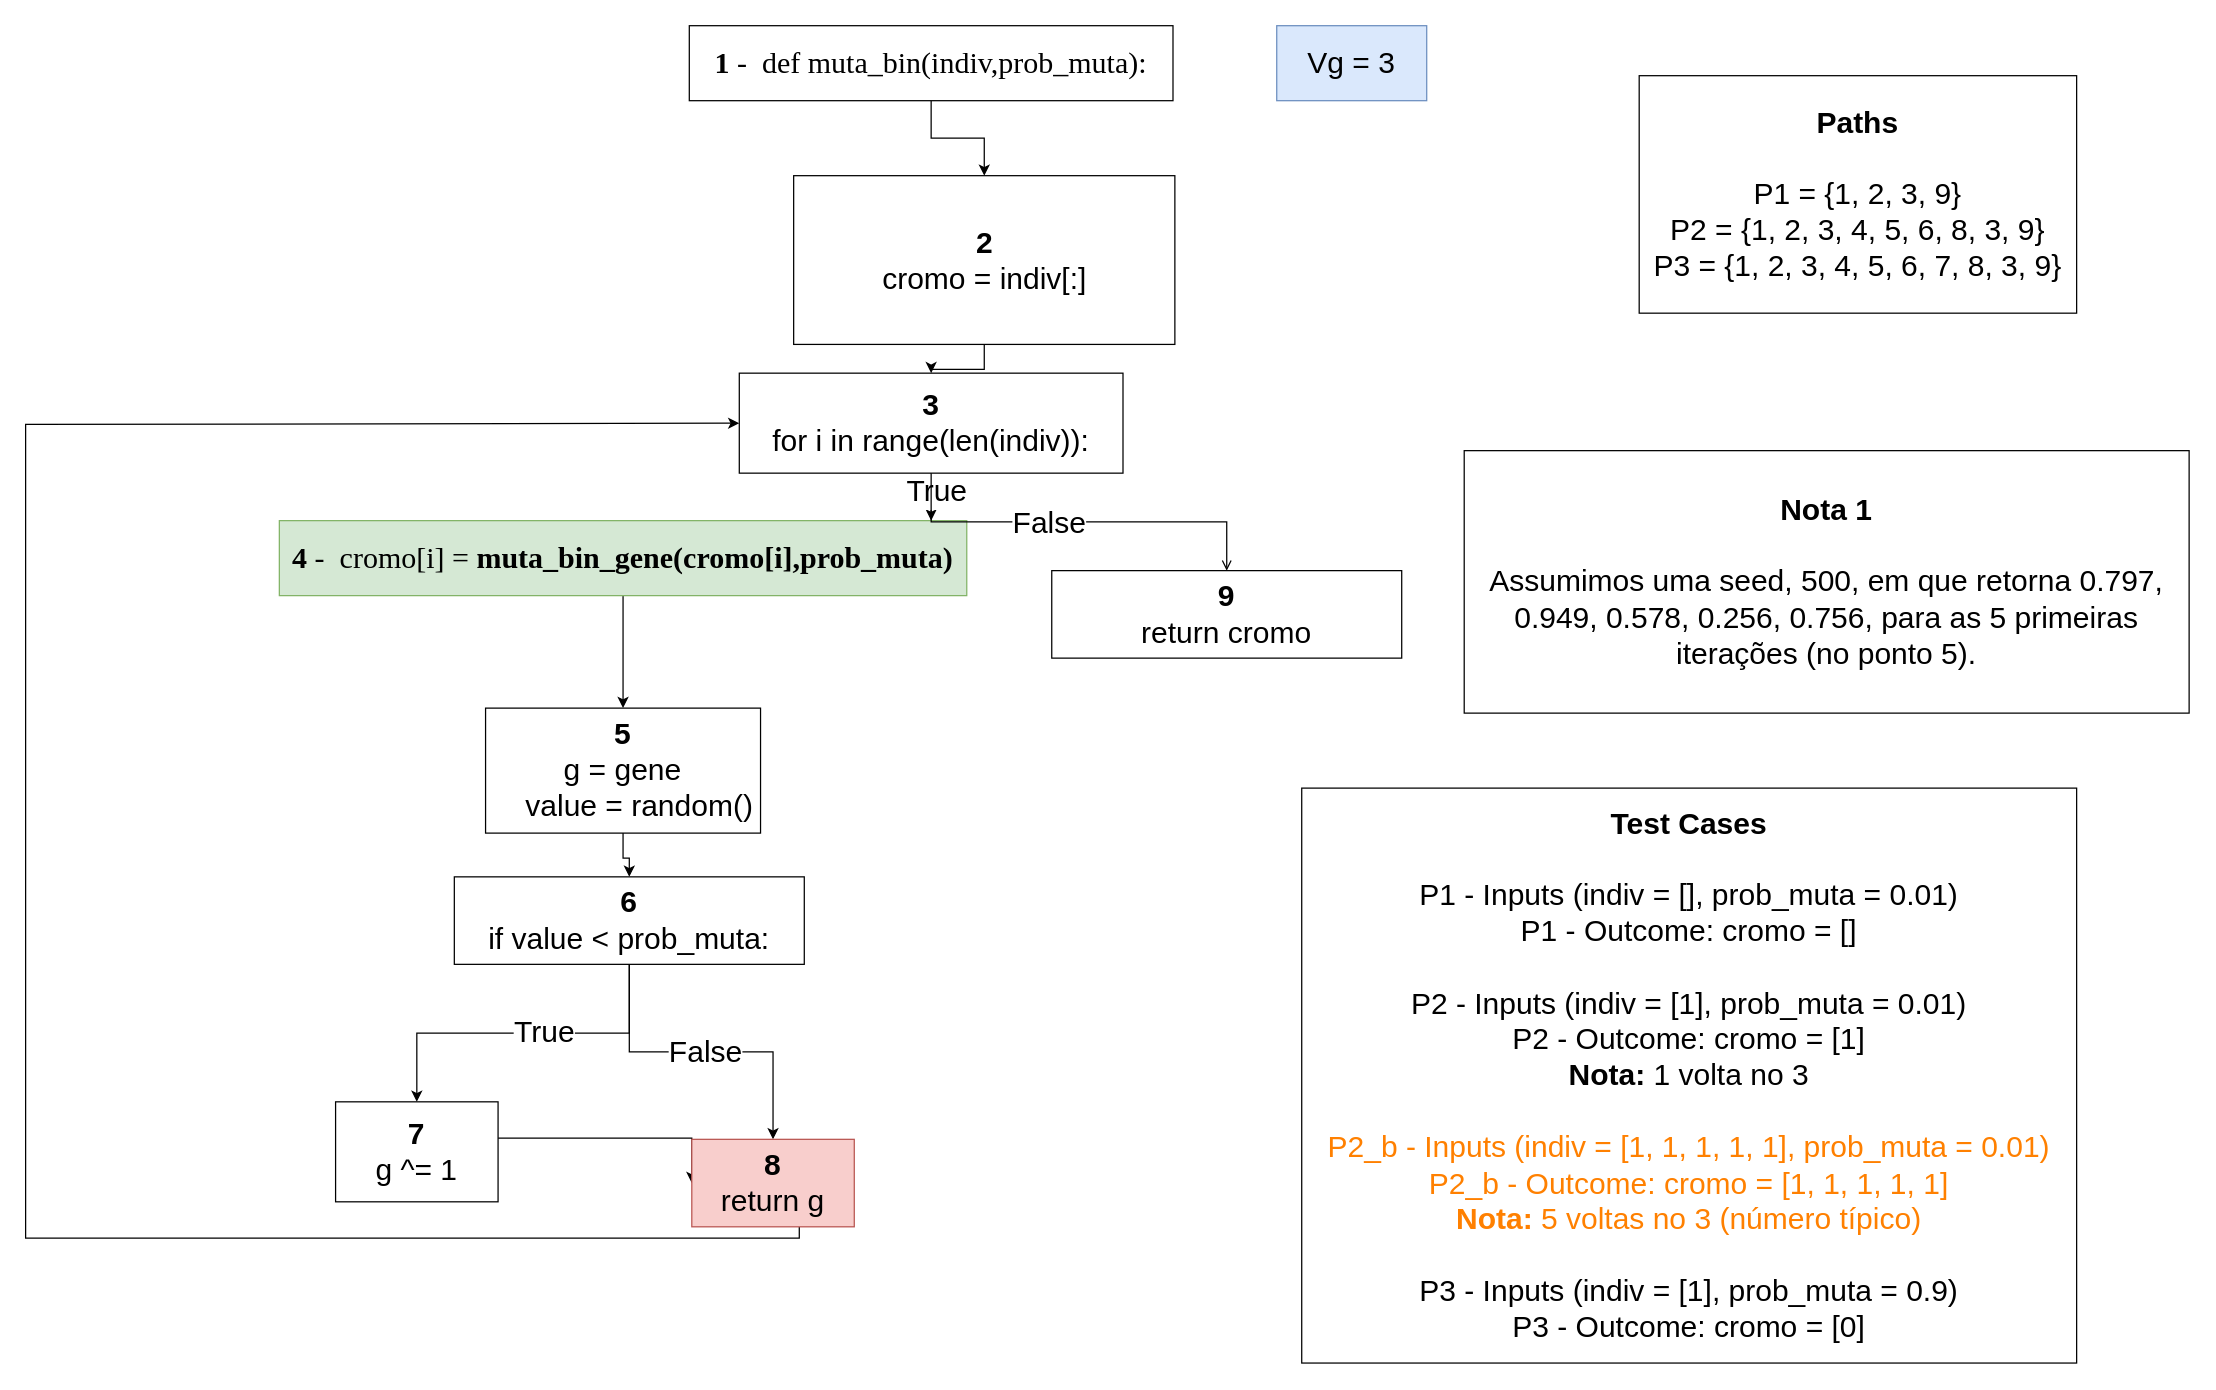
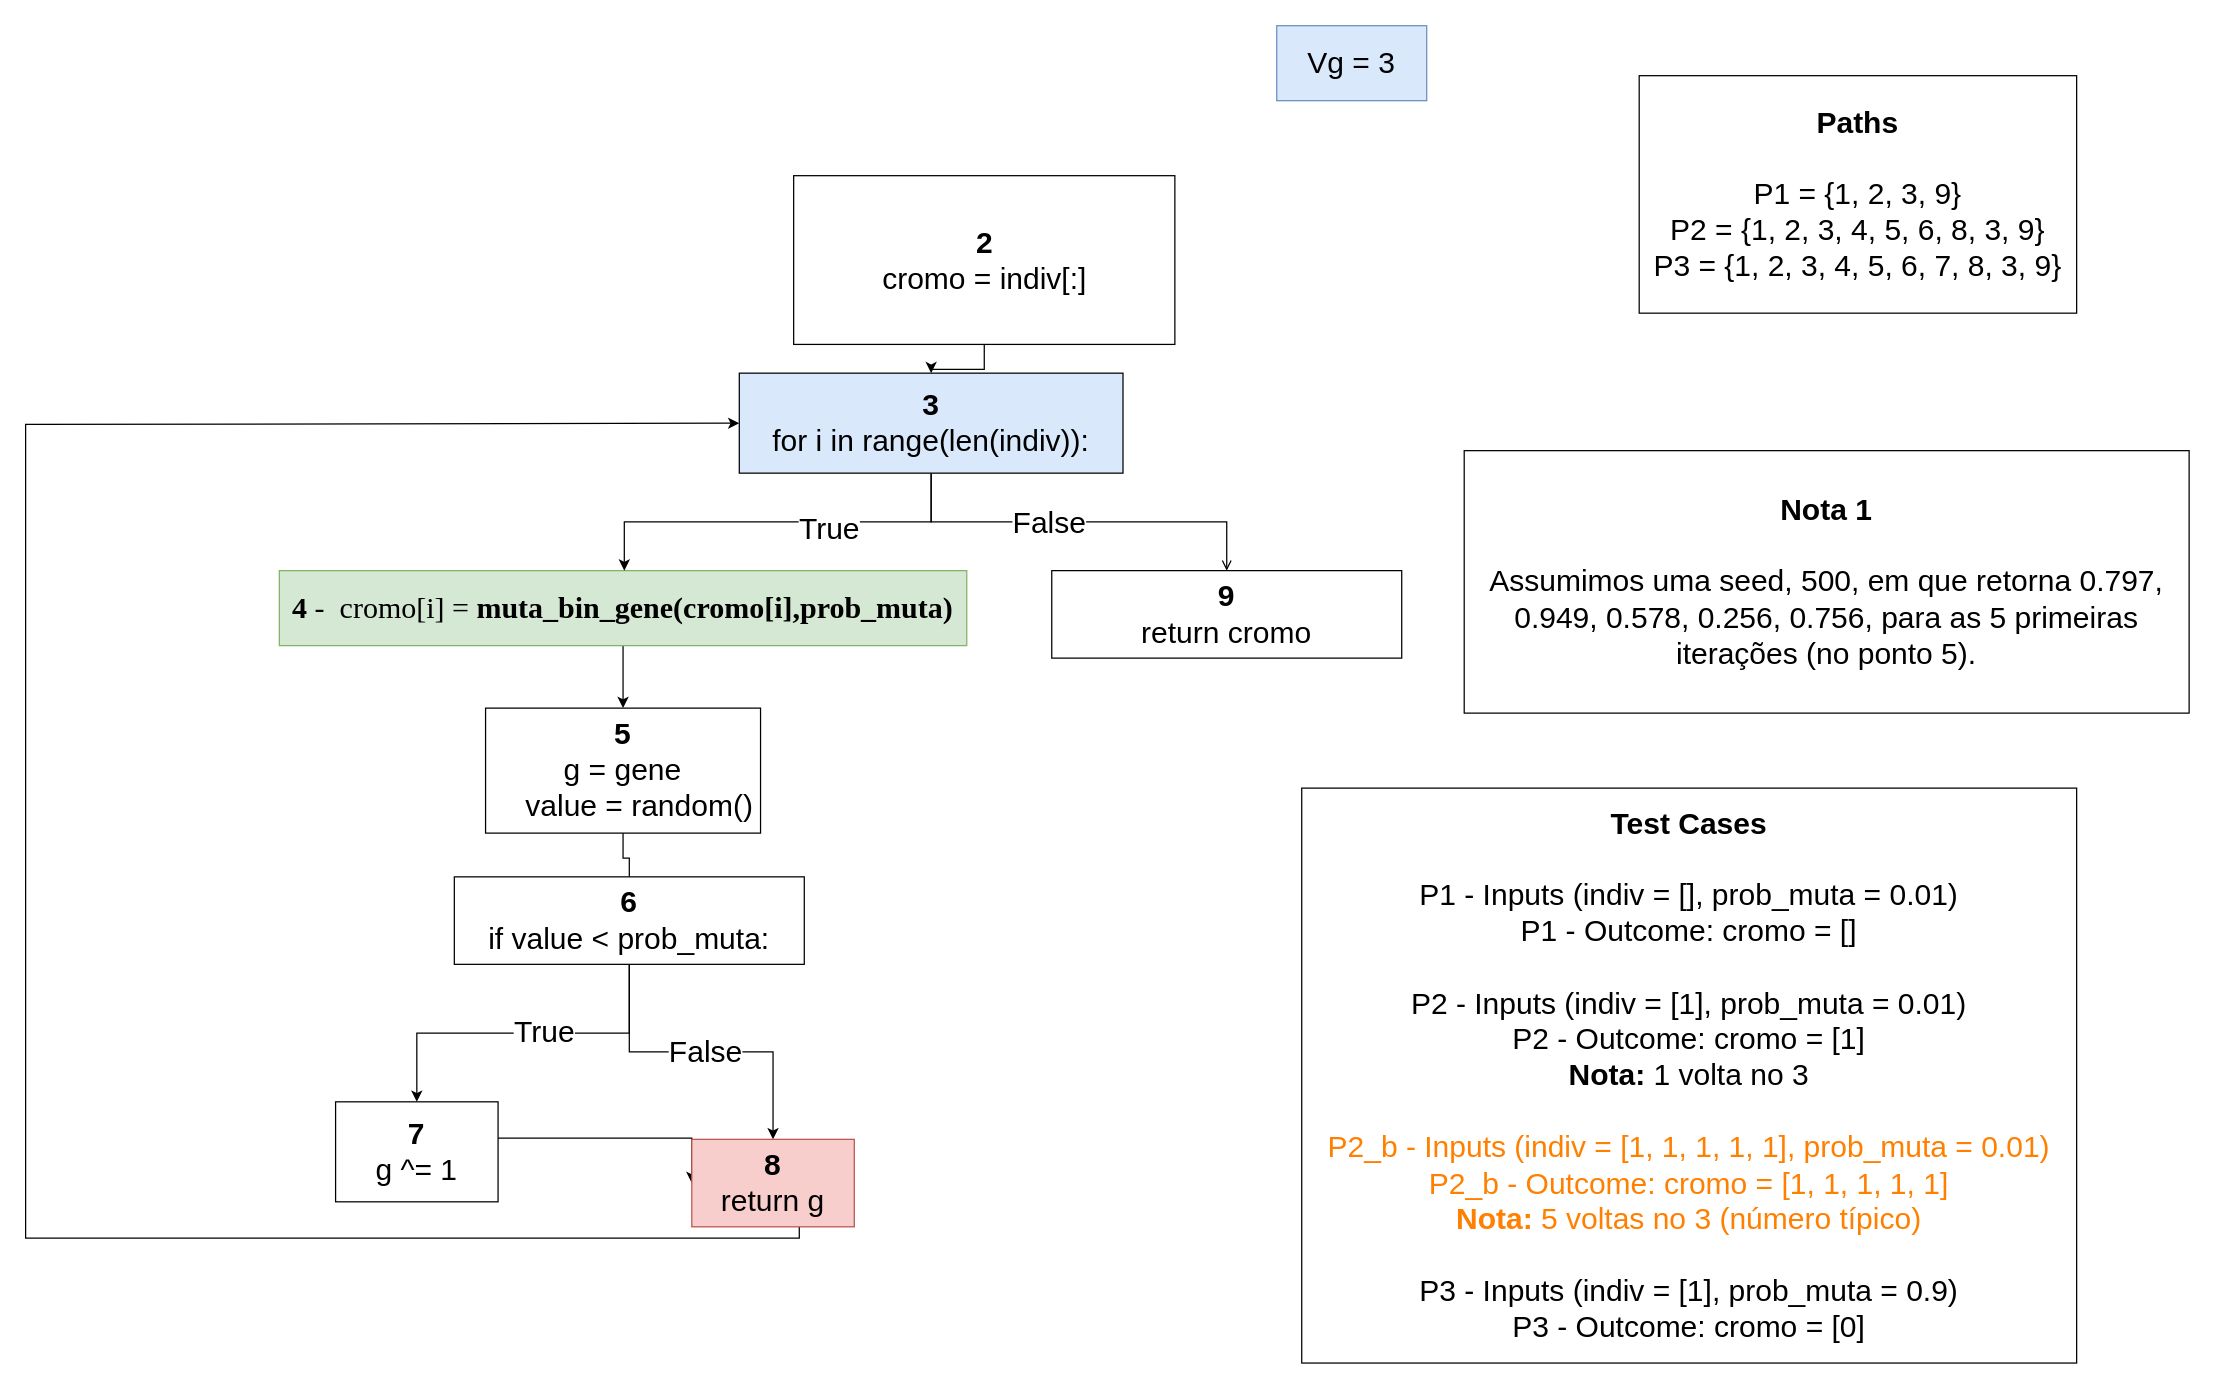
- <mxCell id="16" value="&lt;p style=&quot;margin-top: 0pt ; margin-bottom: 0pt ; margin-left: 0in ; text-align: left ; direction: ltr ; unicode-bidi: embed ; word-break: normal&quot;&gt;&lt;span style=&quot;font-size: 18pt ; font-family: &amp;#34;calibri&amp;#34; ; font-weight: bold&quot;&gt;1&lt;/span&gt;&lt;span style=&quot;font-size: 18pt ; font-family: &amp;#34;calibri&amp;#34;&quot;&gt; -&amp;nbsp;&amp;nbsp;&lt;/span&gt;&lt;span style=&quot;font-family: &amp;#34;calibri&amp;#34; ; font-size: 24px&quot;&gt;def muta_bin(indiv,prob_muta):&lt;/span&gt;&lt;/p&gt;" style="rounded=0;whiteSpace=wrap;html=1;" parent="1" vertex="1"><mxGeometry x="551" y="20" width="387" height="60" as="geometry" /></mxCell>
- <mxCell id="15" style="edgeStyle=orthogonalEdgeStyle;rounded=0;orthogonalLoop=1;jettySize=auto;html=1;" parent="1" source="16" target="18" edge="1"><mxGeometry relative="1" as="geometry" /></mxCell>
- <mxCell id="23" value="&lt;div style=&quot;font-size: 24px&quot;&gt;&lt;b&gt;3&lt;/b&gt;&lt;/div&gt;&lt;div&gt;&lt;div&gt;&lt;span style=&quot;font-size: 24px&quot;&gt;for i in range(len(indiv)):&lt;/span&gt;&lt;br&gt;&lt;/div&gt;&lt;/div&gt;" style="rounded=0;whiteSpace=wrap;html=1;align=center;" parent="1" vertex="1"><mxGeometry x="591" y="298" width="307" height="80" as="geometry" /></mxCell>
+ <mxCell id="23" value="&lt;div style=&quot;font-size: 24px&quot;&gt;&lt;b&gt;3&lt;/b&gt;&lt;/div&gt;&lt;div&gt;&lt;div&gt;&lt;span style=&quot;font-size: 24px&quot;&gt;for i in range(len(indiv)):&lt;/span&gt;&lt;br&gt;&lt;/div&gt;&lt;/div&gt;" style="rounded=0;whiteSpace=wrap;html=1;align=center;fillColor=#dae8fc;" parent="1" vertex="1"><mxGeometry x="591" y="298" width="307" height="80" as="geometry" /></mxCell>
- <mxCell id="3" value="&lt;p style=&quot;margin-top: 0pt ; margin-bottom: 0pt ; margin-left: 0in ; text-align: left ; direction: ltr ; unicode-bidi: embed ; word-break: normal&quot;&gt;&lt;span style=&quot;font-size: 18pt ; font-family: &amp;#34;calibri&amp;#34;&quot;&gt;&lt;b&gt;4&lt;/b&gt; -&amp;nbsp;&amp;nbsp;&lt;/span&gt;&lt;span style=&quot;font-family: &amp;#34;calibri&amp;#34; ; font-size: 24px&quot;&gt;cromo[i] = &lt;b&gt;muta_bin_gene(cromo[i],prob_muta)&lt;/b&gt;&lt;/span&gt;&lt;/p&gt;" style="rounded=0;whiteSpace=wrap;html=1;fillColor=#d5e8d4;strokeColor=#82b366;" parent="1" vertex="1"><mxGeometry x="223" y="416" width="550" height="60" as="geometry" /></mxCell>
+ <mxCell id="3" value="&lt;p style=&quot;margin-top: 0pt ; margin-bottom: 0pt ; margin-left: 0in ; text-align: left ; direction: ltr ; unicode-bidi: embed ; word-break: normal&quot;&gt;&lt;span style=&quot;font-size: 18pt ; font-family: &amp;#34;calibri&amp;#34;&quot;&gt;&lt;b&gt;4&lt;/b&gt; -&amp;nbsp;&amp;nbsp;&lt;/span&gt;&lt;span style=&quot;font-family: &amp;#34;calibri&amp;#34; ; font-size: 24px&quot;&gt;cromo[i] = &lt;b&gt;muta_bin_gene(cromo[i],prob_muta)&lt;/b&gt;&lt;/span&gt;&lt;/p&gt;" style="rounded=0;whiteSpace=wrap;html=1;fillColor=#d5e8d4;strokeColor=#82b366;" parent="1" vertex="1"><mxGeometry x="223" y="456" width="550" height="60" as="geometry" /></mxCell>
- <mxCell id="4" style="edgeStyle=orthogonalEdgeStyle;rounded=0;orthogonalLoop=1;jettySize=auto;html=1;" parent="1" source="5" target="10" edge="1"><mxGeometry relative="1" as="geometry" /></mxCell>
+ <mxCell id="4" style="edgeStyle=orthogonalEdgeStyle;rounded=0;orthogonalLoop=1;jettySize=auto;html=1;endArrow=none;" parent="1" source="5" target="10" edge="1"><mxGeometry relative="1" as="geometry" /></mxCell>
